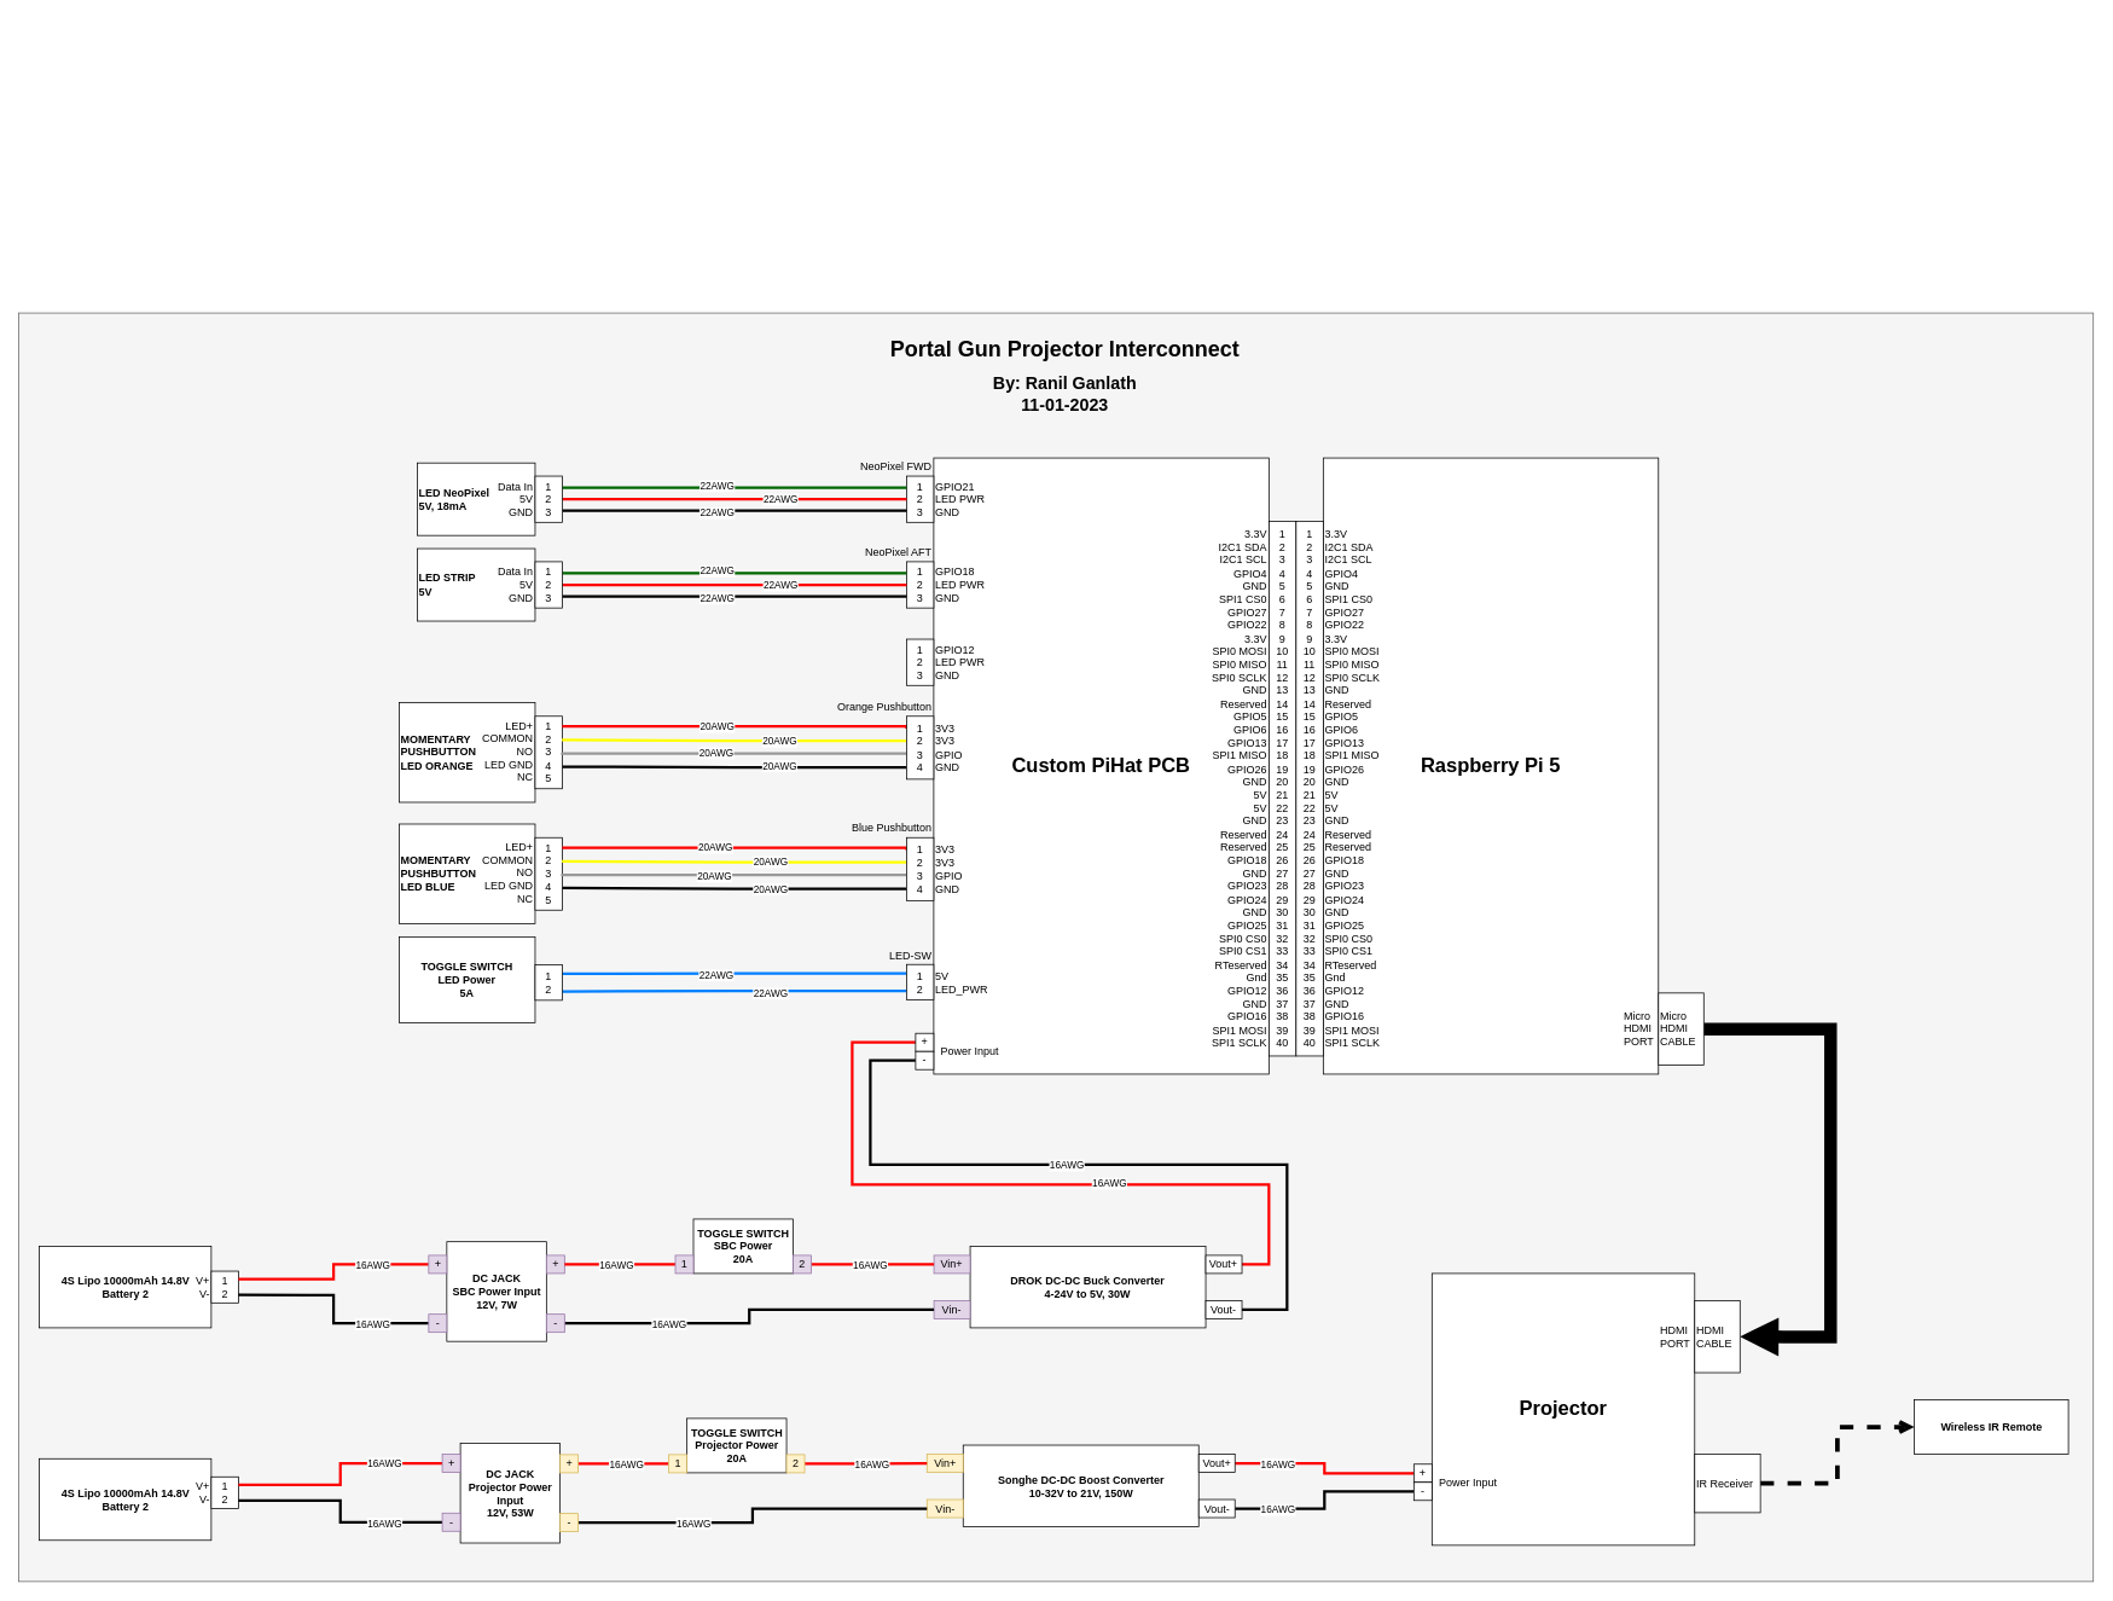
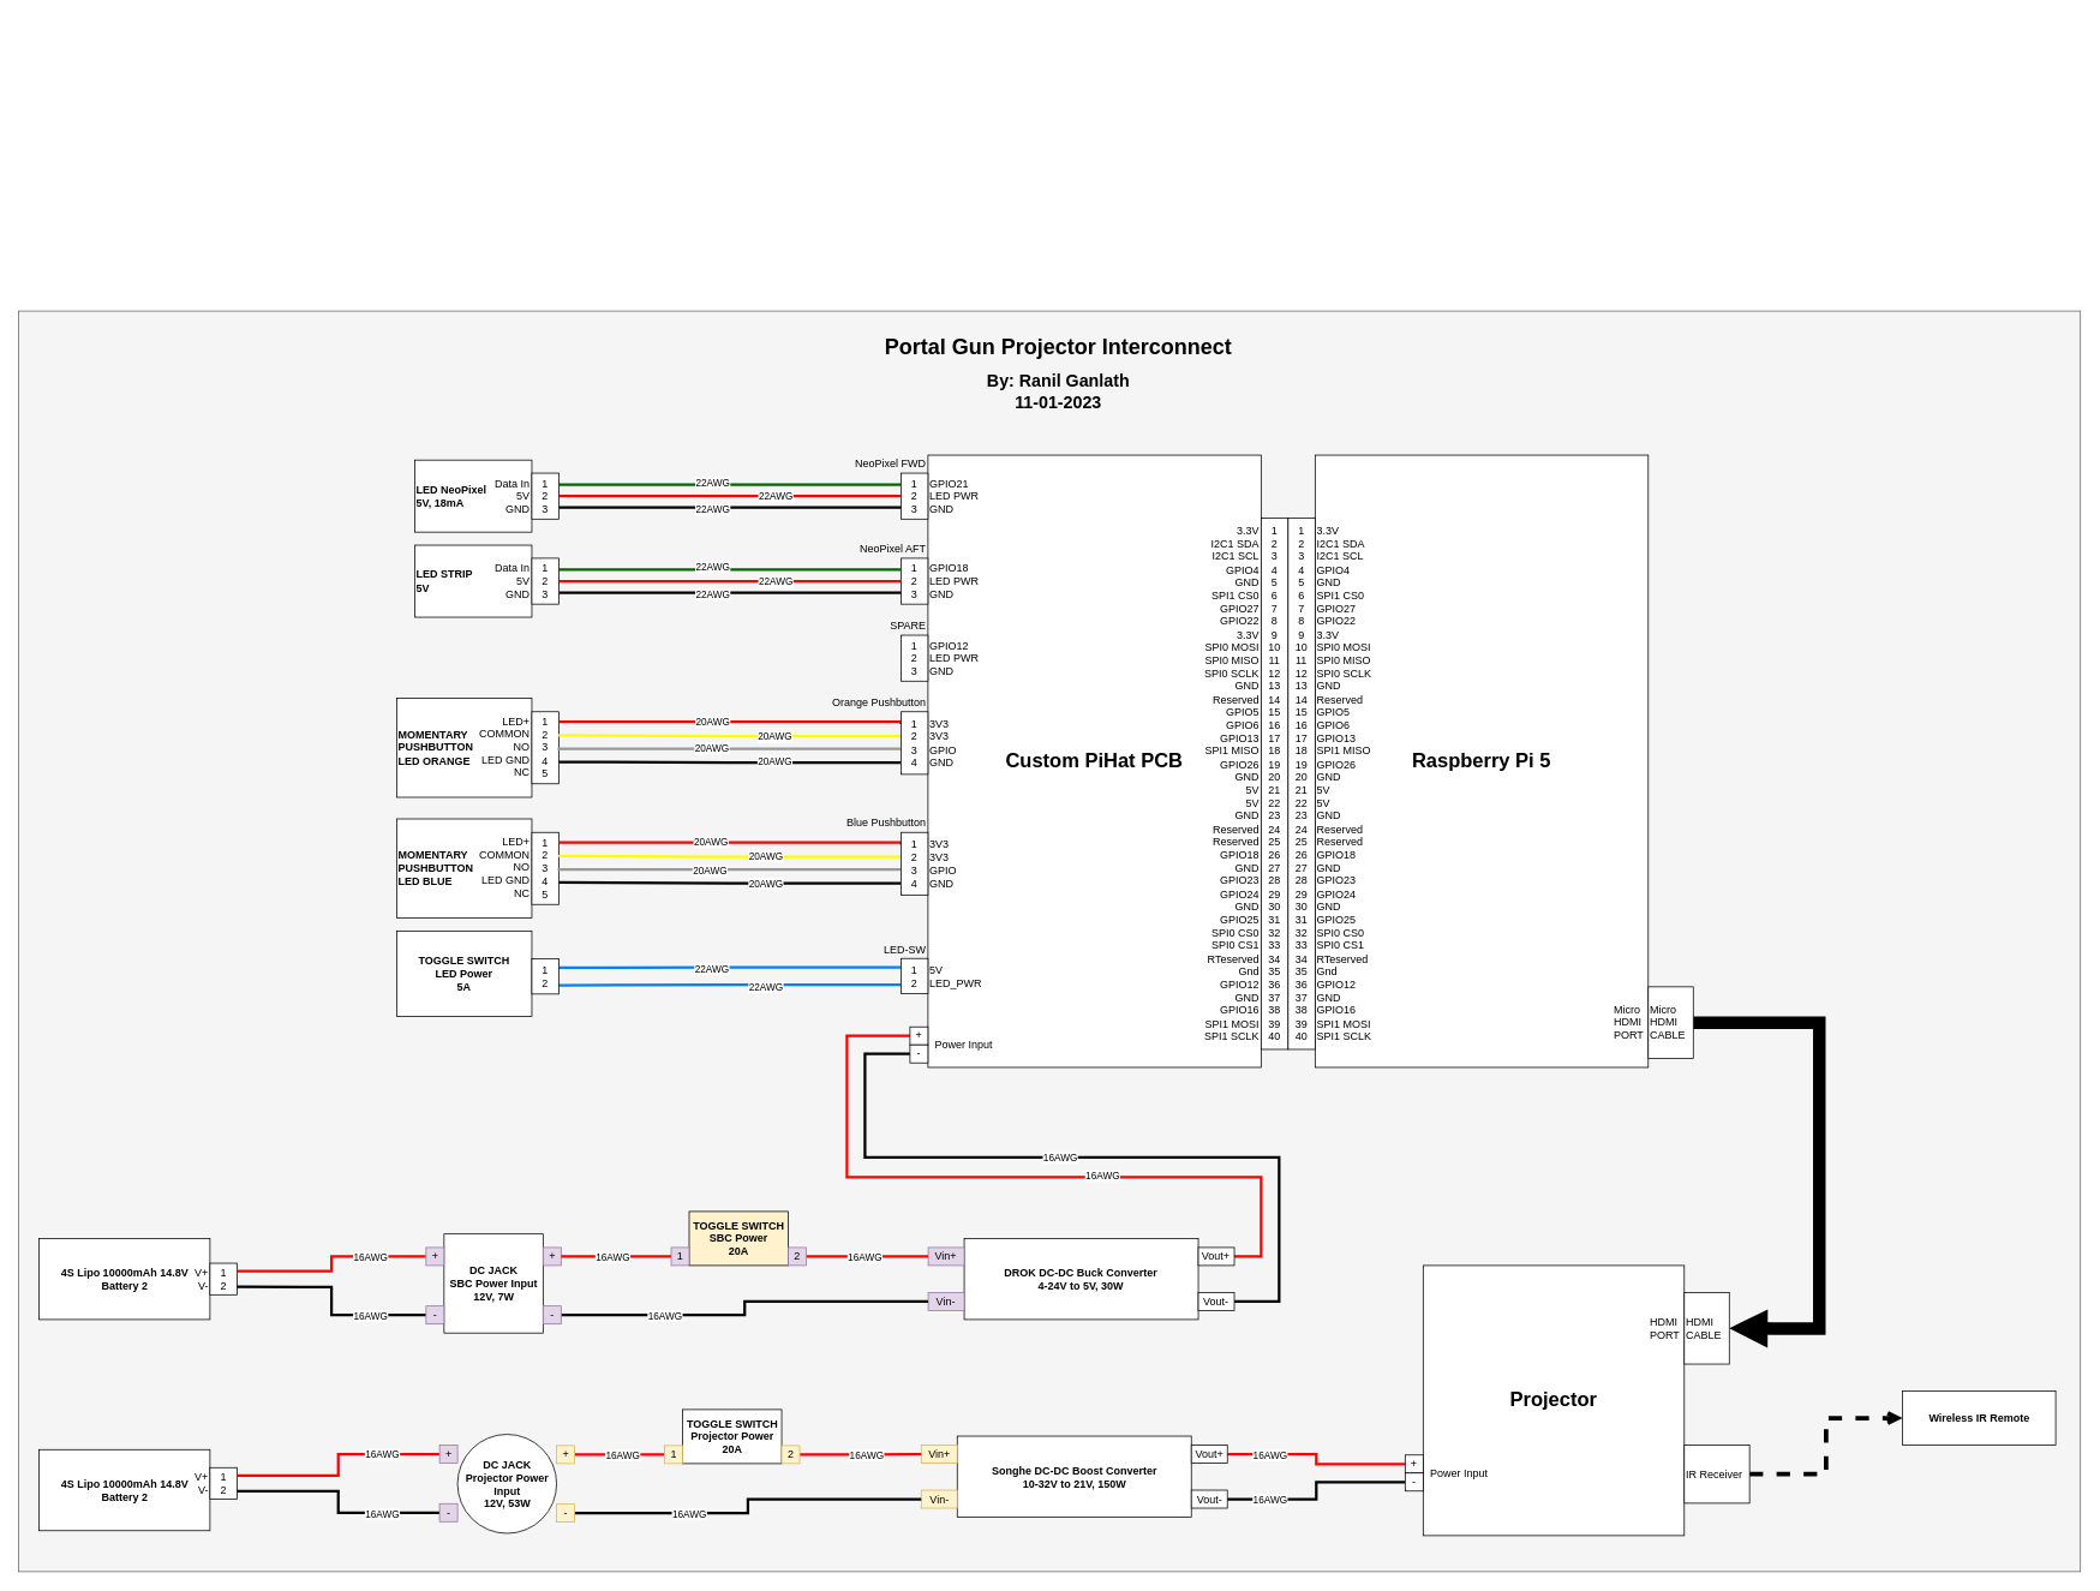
+ <mxCell id="122" value="SPARE" style="text;html=1;strokeColor=none;fillColor=none;align=right;verticalAlign=middle;whiteSpace=wrap;rounded=0;" vertex="1" parent="1"><mxGeometry x="980" y="685" width="50" height="20" as="geometry" /></mxCell>
- <mxCell id="6" value="TOGGLE&amp;nbsp;SWITCH&lt;br style=&quot;border-color: var(--border-color);&quot;&gt;SBC Power&lt;br&gt;20A" style="rounded=0;whiteSpace=wrap;html=1;fontStyle=1" vertex="1" parent="1"><mxGeometry x="764.76" y="1345" width="110" height="60" as="geometry" /></mxCell>
+ <mxCell id="6" value="TOGGLE&amp;nbsp;SWITCH&lt;br style=&quot;border-color: var(--border-color);&quot;&gt;SBC Power&lt;br&gt;20A" style="rounded=0;whiteSpace=wrap;html=1;fontStyle=1;fillColor=#fff2cc;" vertex="1" parent="1"><mxGeometry x="764.76" y="1345" width="110" height="60" as="geometry" /></mxCell>
- <mxCell id="4" value="DC JACK&lt;br&gt;Projector Power Input&lt;br&gt;12V, 53W" style="rounded=0;whiteSpace=wrap;html=1;fontStyle=1" vertex="1" parent="1"><mxGeometry x="507.5" y="1592.5" width="110" height="110" as="geometry" /></mxCell>
+ <mxCell id="4" value="DC JACK&lt;br&gt;Projector Power Input&lt;br&gt;12V, 53W" style="ellipse;whiteSpace=wrap;html=1;fontStyle=1;" vertex="1" parent="1"><mxGeometry x="507.5" y="1592.5" width="110" height="110" as="geometry" /></mxCell>
